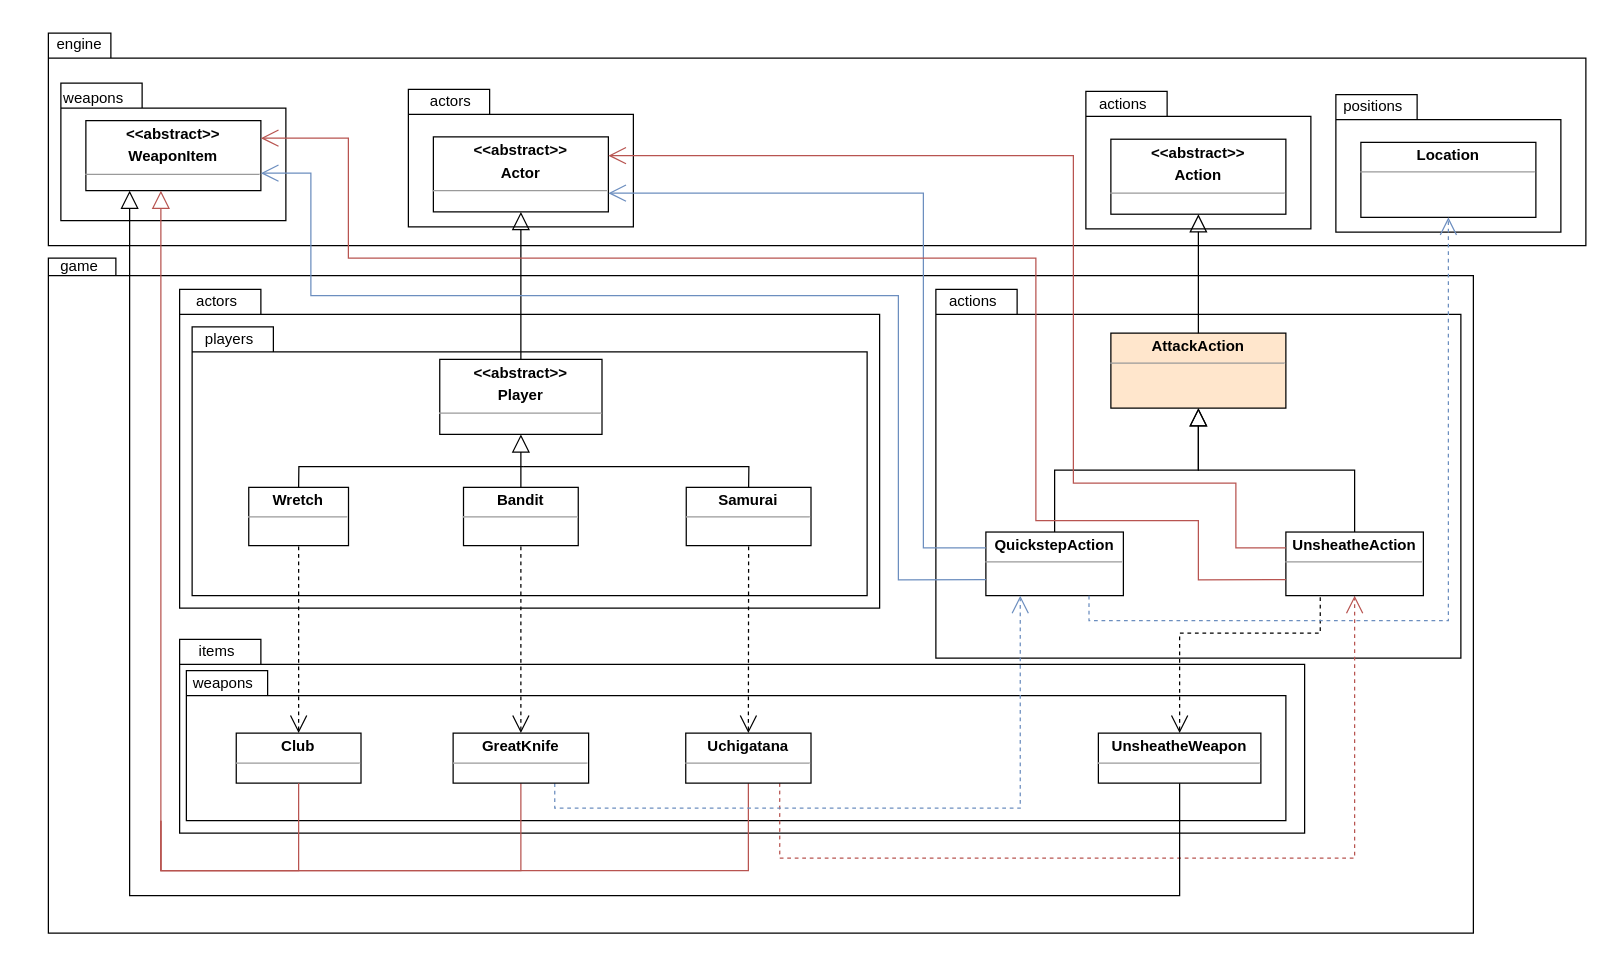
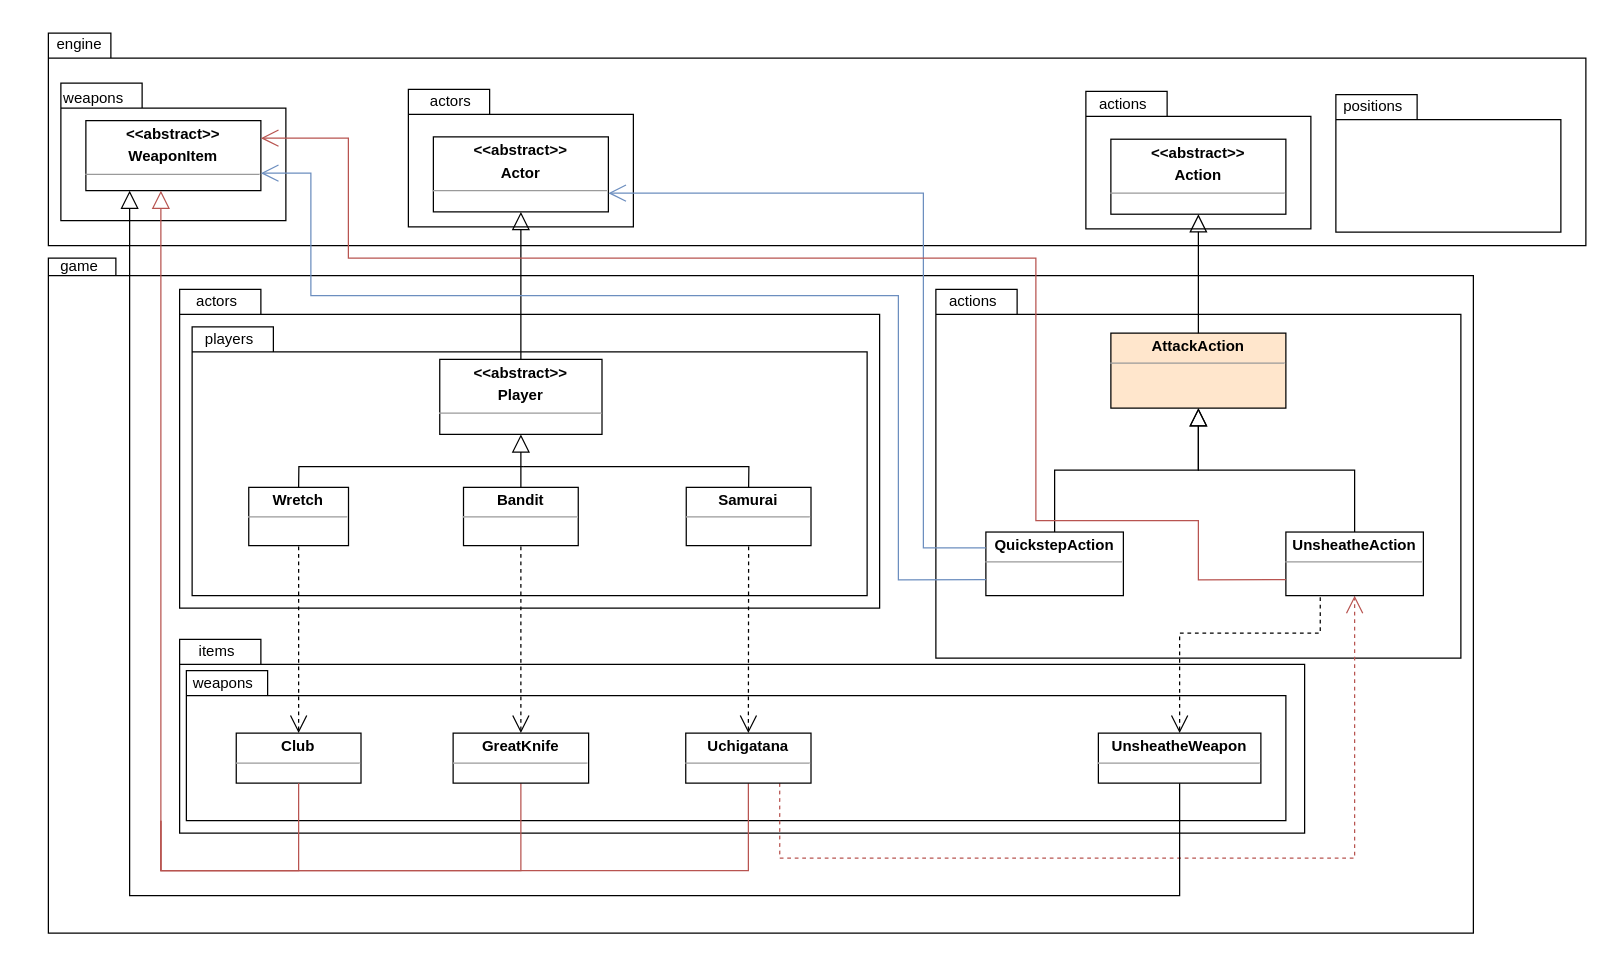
- <mxCell id="60" value="&lt;p style=&quot;margin:0px;margin-top:4px;text-align:center;&quot;&gt;&lt;b&gt;Location&lt;br&gt;&lt;/b&gt;&lt;/p&gt;&lt;hr size=&quot;1&quot;&gt;" style="verticalAlign=top;align=left;overflow=fill;fontSize=12;fontFamily=Helvetica;html=1;whiteSpace=wrap;" vertex="1" parent="1"><mxGeometry x="1088" y="113.39" width="140" height="60" as="geometry" /></mxCell>
- <mxCell id="58" style="edgeStyle=orthogonalEdgeStyle;rounded=0;orthogonalLoop=1;jettySize=auto;html=1;exitX=0;exitY=0.25;exitDx=0;exitDy=0;entryX=1;entryY=0.25;entryDx=0;entryDy=0;endSize=12;endArrow=open;endFill=0;fillColor=#f8cecc;strokeColor=#b85450;" edge="1" parent="1" source="38" target="36"><mxGeometry relative="1" as="geometry"><mxPoint x="1008" y="436" as="sourcePoint" /><mxPoint x="706" y="152" as="targetPoint" /><Array as="points"><mxPoint x="988" y="438" /><mxPoint x="988" y="386" /><mxPoint x="858" y="386" /><mxPoint x="858" y="124" /></Array></mxGeometry></mxCell>
- <mxCell id="62" style="edgeStyle=orthogonalEdgeStyle;rounded=0;orthogonalLoop=1;jettySize=auto;html=1;entryX=0.5;entryY=1;entryDx=0;entryDy=0;endSize=12;dashed=1;endArrow=open;endFill=0;fillColor=#dae8fc;strokeColor=#6c8ebf;exitX=0.75;exitY=1;exitDx=0;exitDy=0;" edge="1" parent="1" source="13" target="60"><mxGeometry relative="1" as="geometry"><mxPoint x="868" y="486" as="sourcePoint" /><Array as="points"><mxPoint x="870" y="496" /><mxPoint x="1158" y="496" /></Array></mxGeometry></mxCell>
- <mxCell id="31" style="edgeStyle=orthogonalEdgeStyle;rounded=0;orthogonalLoop=1;jettySize=auto;html=1;exitX=0.75;exitY=1;exitDx=0;exitDy=0;entryX=0.25;entryY=1;entryDx=0;entryDy=0;fillColor=#dae8fc;strokeColor=#6c8ebf;endSize=12;endArrow=open;endFill=0;dashed=1;" parent="1" source="32" target="13" edge="1"><mxGeometry relative="1" as="geometry"><Array as="points"><mxPoint x="456" y="646" /><mxPoint x="818" y="646" /></Array></mxGeometry></mxCell>
